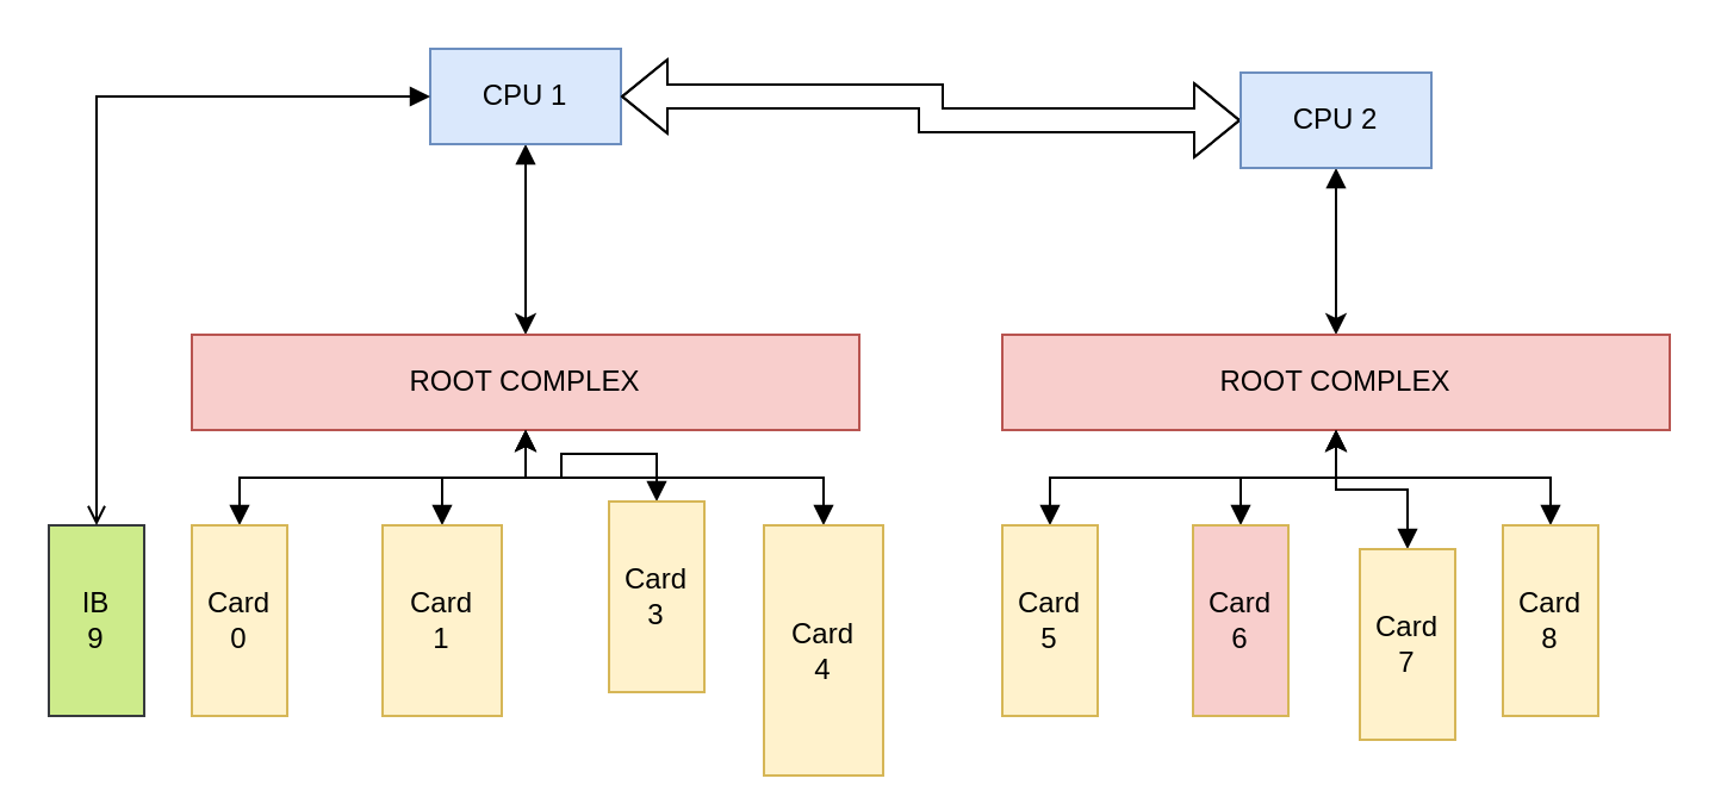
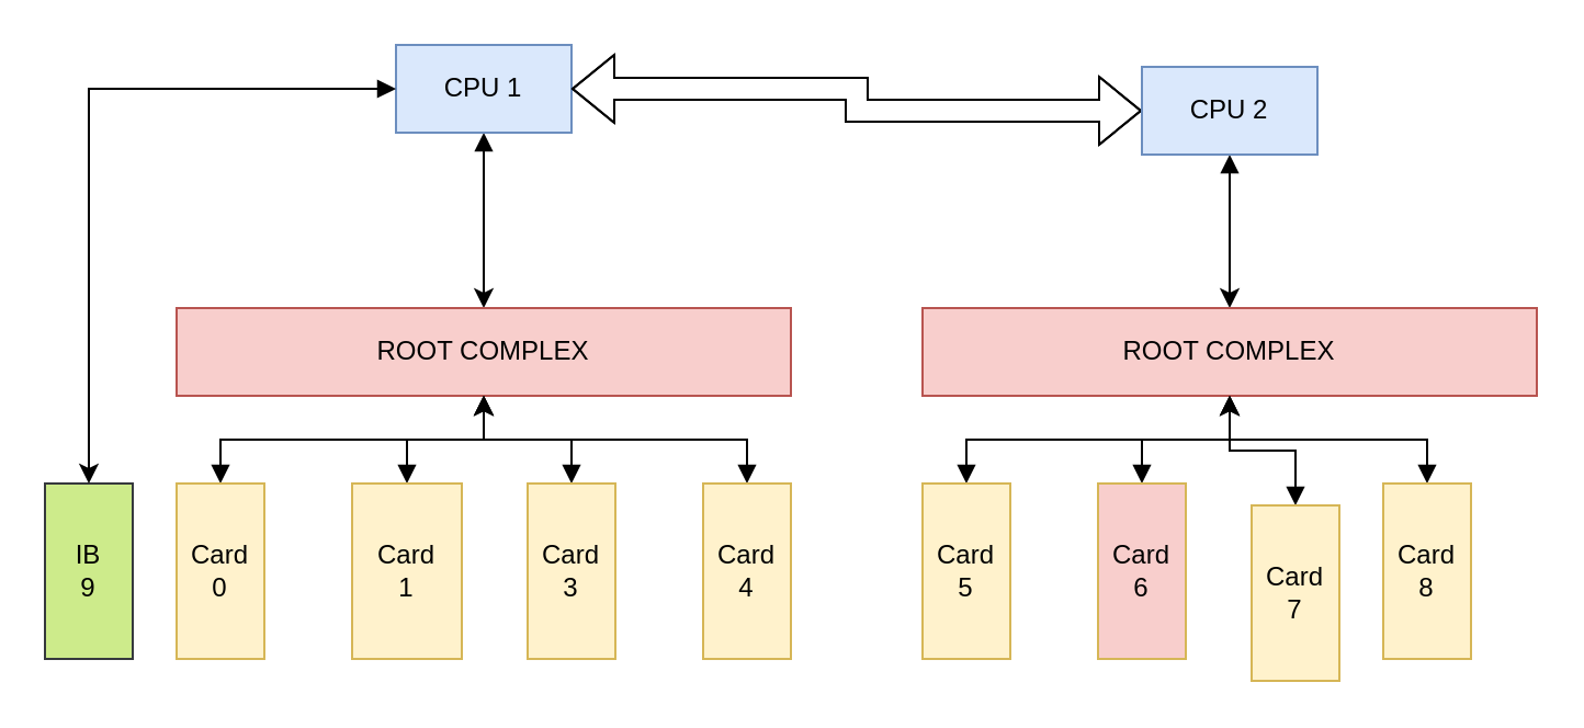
- <mxCell id="26" value="" style="edgeStyle=orthogonalEdgeStyle;rounded=0;orthogonalLoop=1;jettySize=auto;html=1;exitX=0;exitY=0.5;exitDx=0;exitDy=0;entryX=0.5;entryY=0;entryDx=0;entryDy=0;startArrow=block;startFill=1;endArrow=open;" edge="1" parent="1" source="3" target="25"><mxGeometry relative="1" as="geometry"><mxPoint x="230" y="70" as="sourcePoint" /><mxPoint x="230" y="150" as="targetPoint" /></mxGeometry></mxCell>
+ <mxCell id="26" value="" style="edgeStyle=orthogonalEdgeStyle;rounded=0;orthogonalLoop=1;jettySize=auto;html=1;exitX=0;exitY=0.5;exitDx=0;exitDy=0;entryX=0.5;entryY=0;entryDx=0;entryDy=0;startArrow=block;startFill=1;" edge="1" parent="1" source="3" target="25"><mxGeometry relative="1" as="geometry"><mxPoint x="230" y="70" as="sourcePoint" /><mxPoint x="230" y="150" as="targetPoint" /></mxGeometry></mxCell>
- <mxCell id="14" value="Card&lt;br style=&quot;border-color: var(--border-color);&quot;&gt;3" style="rounded=0;whiteSpace=wrap;html=1;fillColor=#fff2cc;strokeColor=#d6b656;" vertex="1" parent="1"><mxGeometry x="255" y="210" width="40" height="80" as="geometry" /></mxCell>
+ <mxCell id="14" value="Card&lt;br style=&quot;border-color: var(--border-color);&quot;&gt;3" style="rounded=0;whiteSpace=wrap;html=1;fillColor=#fff2cc;strokeColor=#d6b656;" vertex="1" parent="1"><mxGeometry x="240" y="220" width="40" height="80" as="geometry" /></mxCell>
- <mxCell id="16" value="Card&lt;br style=&quot;border-color: var(--border-color);&quot;&gt;4" style="rounded=0;whiteSpace=wrap;html=1;fillColor=#fff2cc;strokeColor=#d6b656;" vertex="1" parent="1"><mxGeometry x="320" y="220" width="50" height="105" as="geometry" /></mxCell>
+ <mxCell id="16" value="Card&lt;br style=&quot;border-color: var(--border-color);&quot;&gt;4" style="rounded=0;whiteSpace=wrap;html=1;fillColor=#fff2cc;strokeColor=#d6b656;" vertex="1" parent="1"><mxGeometry x="320" y="220" width="40" height="80" as="geometry" /></mxCell>
